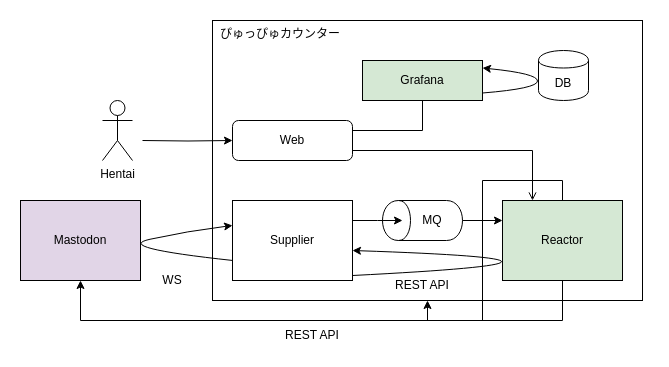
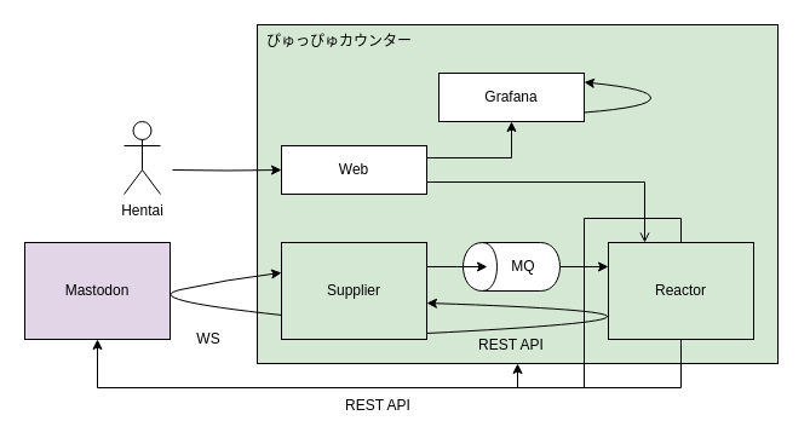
- <mxCell id="3" value="DB" style="shape=cylinder;whiteSpace=wrap;html=1;boundedLbl=1;backgroundOutline=1;" vertex="1" parent="1"><mxGeometry x="538" y="50" width="50" height="50" as="geometry" /></mxCell>
- <mxCell id="14" value="Grafana" style="rounded=0;whiteSpace=wrap;html=1;fillColor=#d5e8d4;" vertex="1" parent="1"><mxGeometry x="362" y="60" width="120" height="40" as="geometry" /></mxCell>
+ <mxCell id="14" value="Grafana" style="rounded=0;whiteSpace=wrap;html=1;" vertex="1" parent="1"><mxGeometry x="362" y="60" width="120" height="40" as="geometry" /></mxCell>
- <mxCell id="17" style="edgeStyle=orthogonalEdgeStyle;rounded=0;orthogonalLoop=1;jettySize=auto;html=1;exitX=1;exitY=0.25;exitDx=0;exitDy=0;entryX=0.5;entryY=1;entryDx=0;entryDy=0;endArrow=none;" edge="1" parent="1" source="19" target="14"><mxGeometry relative="1" as="geometry"><Array as="points"><mxPoint x="422" y="130" /></Array></mxGeometry></mxCell>
+ <mxCell id="17" style="edgeStyle=orthogonalEdgeStyle;rounded=0;orthogonalLoop=1;jettySize=auto;html=1;exitX=1;exitY=0.25;exitDx=0;exitDy=0;entryX=0.5;entryY=1;entryDx=0;entryDy=0;" edge="1" parent="1" source="19" target="14"><mxGeometry relative="1" as="geometry"><Array as="points"><mxPoint x="422" y="130" /></Array></mxGeometry></mxCell>
- <mxCell id="19" value="Web" style="whiteSpace=wrap;html=1;rounded=1;" vertex="1" parent="1"><mxGeometry x="232" y="120" width="120" height="40" as="geometry" /></mxCell>
+ <mxCell id="19" value="Web" style="rounded=0;whiteSpace=wrap;html=1;" vertex="1" parent="1"><mxGeometry x="232" y="120" width="120" height="40" as="geometry" /></mxCell>
- <mxCell id="2" value="ぴゅっぴゅカウンター" style="rounded=0;whiteSpace=wrap;html=1;align=left;verticalAlign=top;spacingLeft=6;" vertex="1" parent="1"><mxGeometry x="212" y="20" width="430" height="280" as="geometry" /></mxCell>
+ <mxCell id="2" value="ぴゅっぴゅカウンター" style="rounded=0;whiteSpace=wrap;html=1;align=left;verticalAlign=top;spacingLeft=6;fillColor=#d5e8d4;" vertex="1" parent="1"><mxGeometry x="212" y="20" width="430" height="280" as="geometry" /></mxCell>
- <mxCell id="9" value="Supplier" style="rounded=0;whiteSpace=wrap;html=1;" vertex="1" parent="1"><mxGeometry x="232" y="200" width="120" height="80" as="geometry" /></mxCell>
+ <mxCell id="9" value="Supplier" style="rounded=0;whiteSpace=wrap;html=1;fillColor=#d5e8d4;" vertex="1" parent="1"><mxGeometry x="232" y="200" width="120" height="80" as="geometry" /></mxCell>
